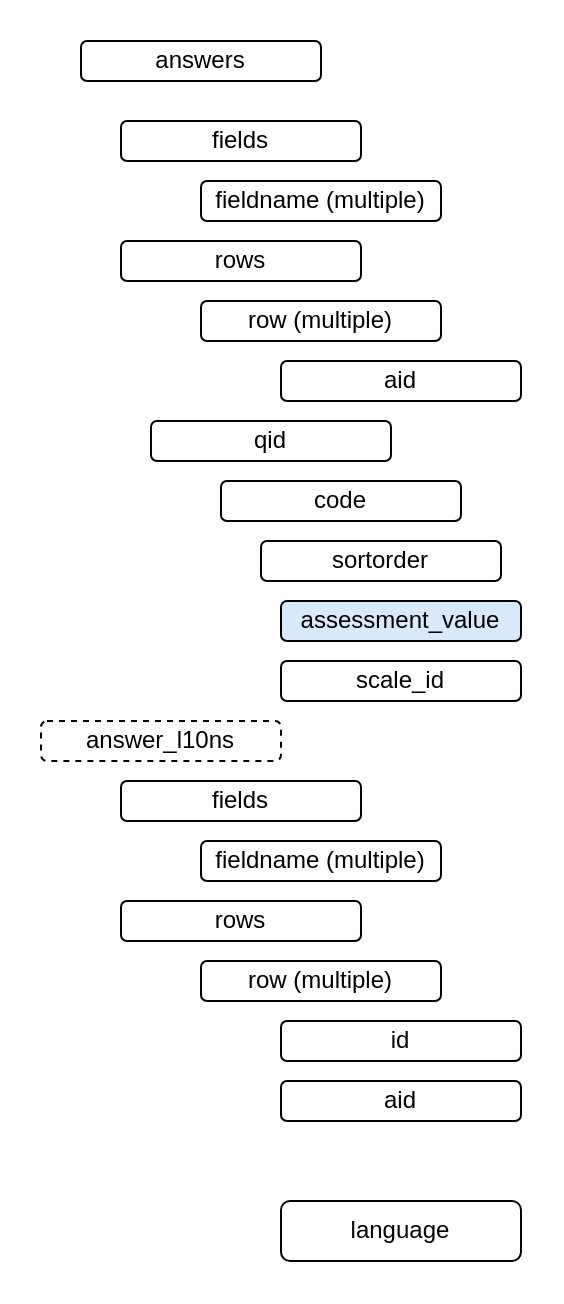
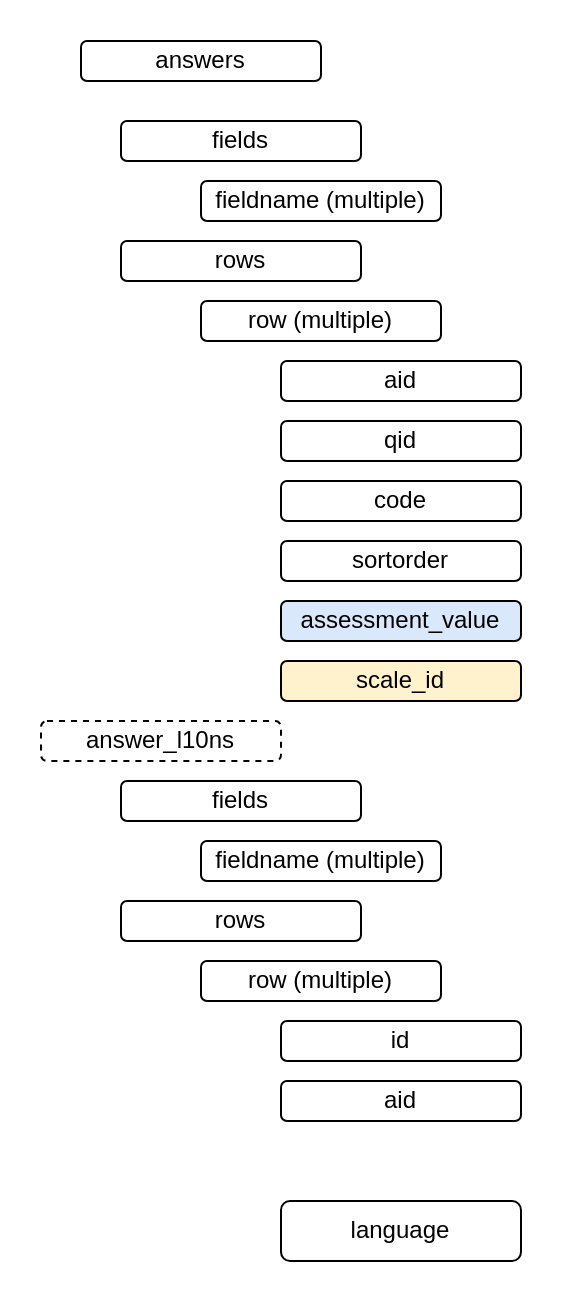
- <mxCell id="8" value="qid" style="rounded=1;whiteSpace=wrap;html=1;" vertex="1" parent="1"><mxGeometry x="75" y="210" width="120" height="20" as="geometry" /></mxCell>
+ <mxCell id="8" value="qid" style="rounded=1;whiteSpace=wrap;html=1;" vertex="1" parent="1"><mxGeometry x="140" y="210" width="120" height="20" as="geometry" /></mxCell>
- <mxCell id="9" value="code" style="rounded=1;whiteSpace=wrap;html=1;" vertex="1" parent="1"><mxGeometry x="110" y="240" width="120" height="20" as="geometry" /></mxCell>
+ <mxCell id="9" value="code" style="rounded=1;whiteSpace=wrap;html=1;" vertex="1" parent="1"><mxGeometry x="140" y="240" width="120" height="20" as="geometry" /></mxCell>
- <mxCell id="10" value="sortorder" style="rounded=1;whiteSpace=wrap;html=1;" vertex="1" parent="1"><mxGeometry x="130" y="270" width="120" height="20" as="geometry" /></mxCell>
+ <mxCell id="10" value="sortorder" style="rounded=1;whiteSpace=wrap;html=1;" vertex="1" parent="1"><mxGeometry x="140" y="270" width="120" height="20" as="geometry" /></mxCell>
- <mxCell id="12" value="scale_id" style="rounded=1;whiteSpace=wrap;html=1;" vertex="1" parent="1"><mxGeometry x="140" y="330" width="120" height="20" as="geometry" /></mxCell>
+ <mxCell id="12" value="scale_id" style="rounded=1;whiteSpace=wrap;html=1;fillColor=#fff2cc;" vertex="1" parent="1"><mxGeometry x="140" y="330" width="120" height="20" as="geometry" /></mxCell>
